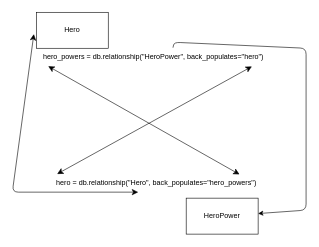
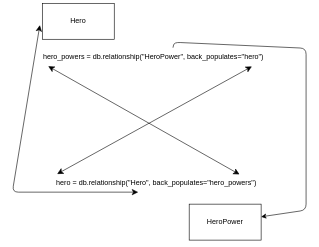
- <mxCell id="2" value="Hero" style="whiteSpace=wrap;html=1;" vertex="1" parent="1"><mxGeometry x="60" y="20" width="120" height="60" as="geometry" /></mxCell>
+ <mxCell id="2" value="Hero" style="whiteSpace=wrap;html=1;" vertex="1" parent="1"><mxGeometry x="70" y="5" width="120" height="60" as="geometry" /></mxCell>
- <mxCell id="4" value="HeroPower" style="whiteSpace=wrap;html=1;" vertex="1" parent="1"><mxGeometry x="310" y="330" width="120" height="60" as="geometry" /></mxCell>
+ <mxCell id="4" value="HeroPower" style="whiteSpace=wrap;html=1;" vertex="1" parent="1"><mxGeometry x="315" y="340" width="120" height="60" as="geometry" /></mxCell>
